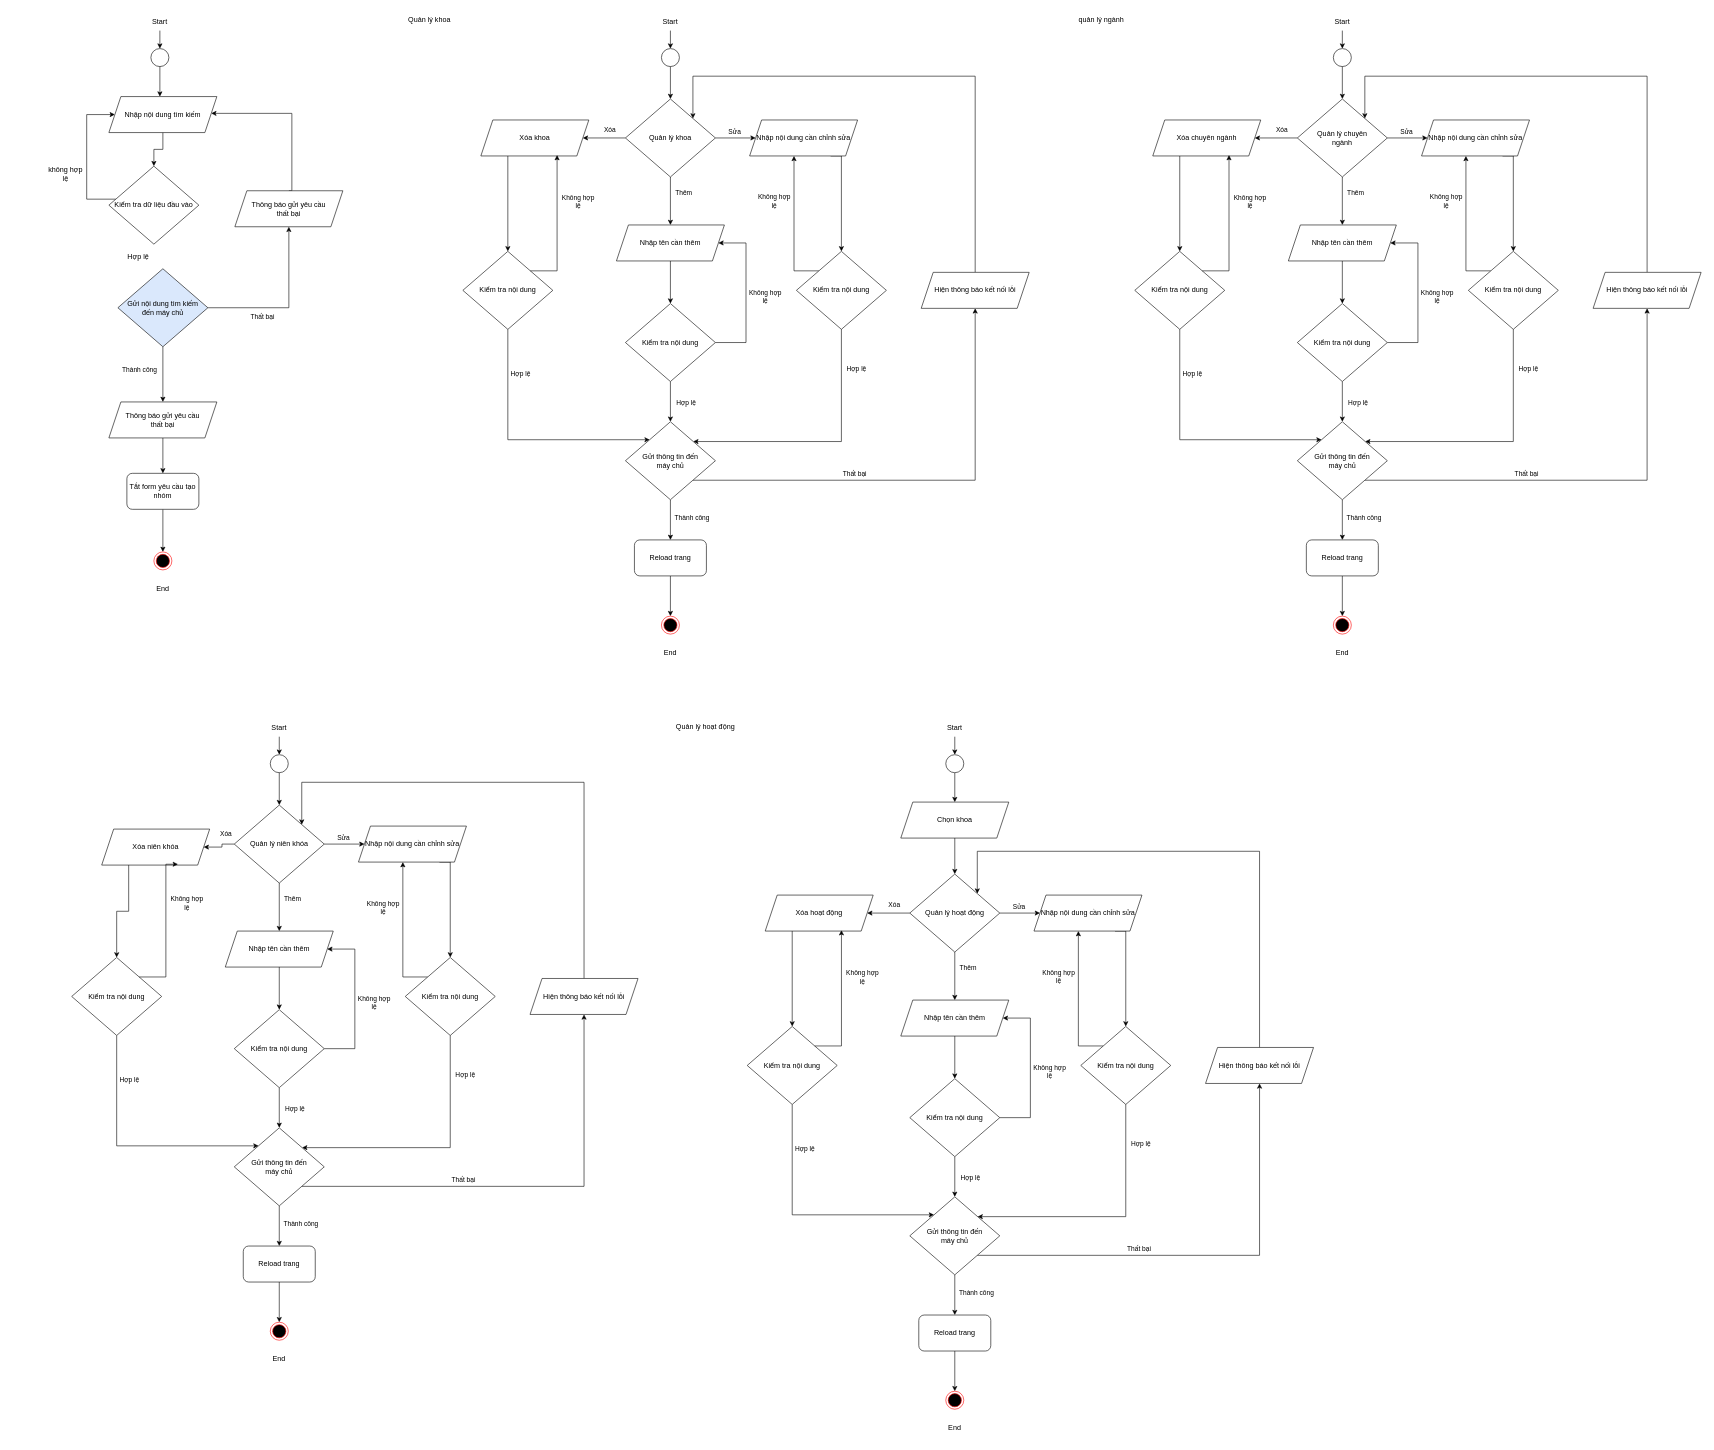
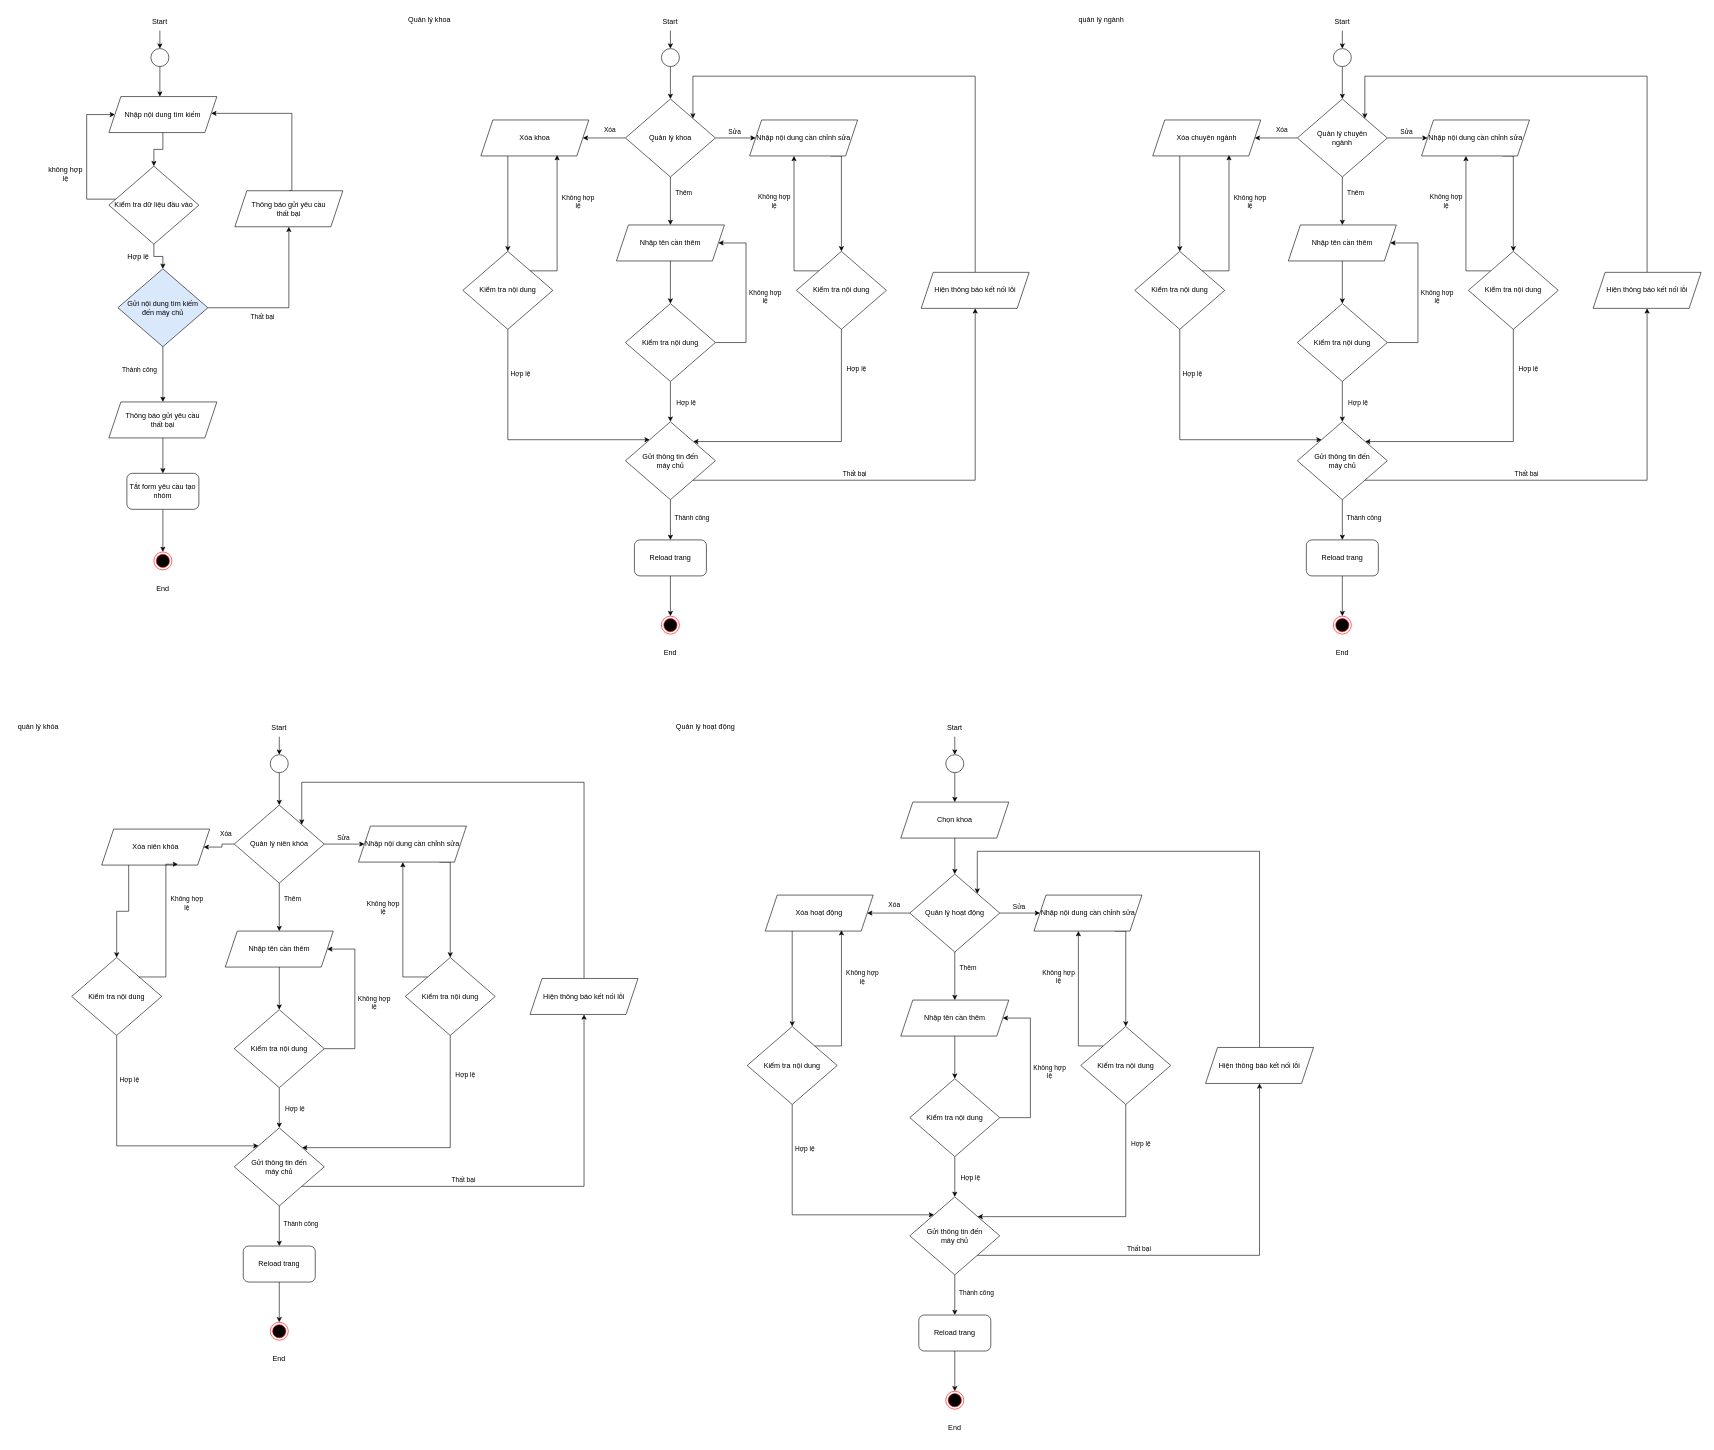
+ <mxCell id="7" style="edgeStyle=orthogonalEdgeStyle;rounded=0;orthogonalLoop=1;jettySize=auto;html=1;" edge="1" parent="1" source="8" target="21"><mxGeometry relative="1" as="geometry" /></mxCell>
+ <mxCell id="129" value="quản lý khóa" style="text;html=1;align=center;verticalAlign=middle;resizable=0;points=[];autosize=1;strokeColor=none;fillColor=none;" vertex="1" parent="1"><mxGeometry x="20" y="1197" width="86" height="26" as="geometry" /></mxCell>
